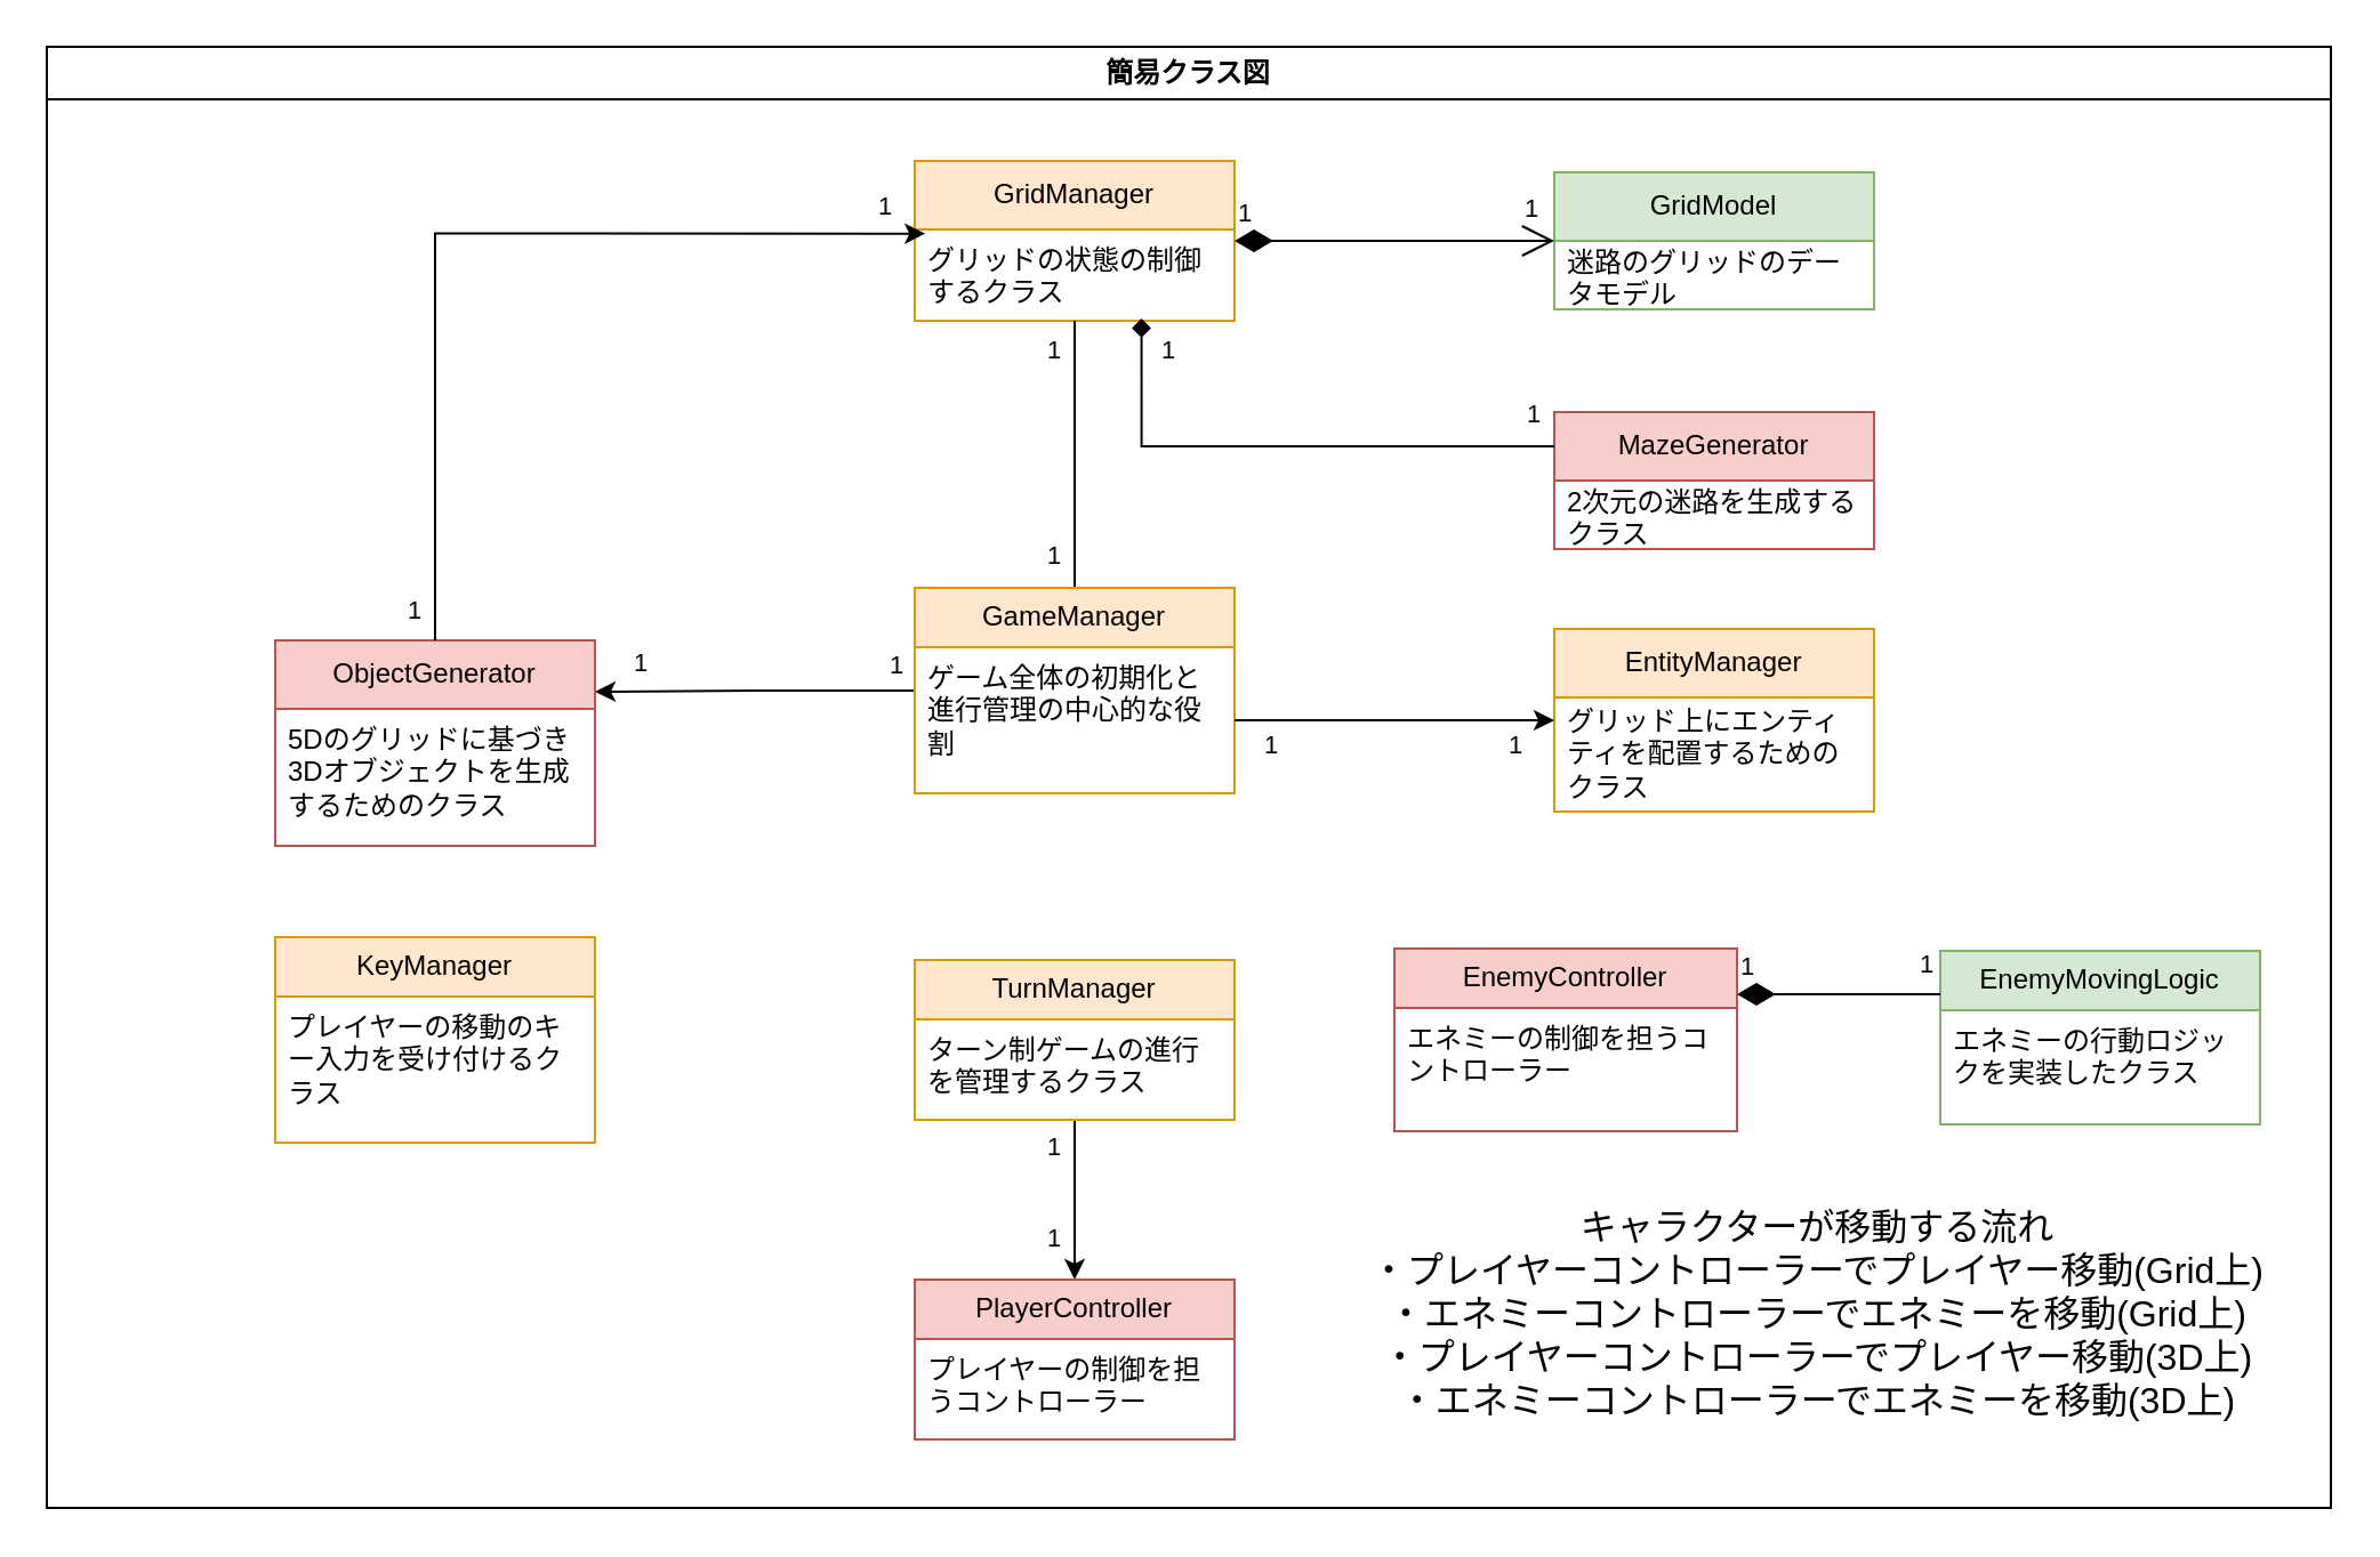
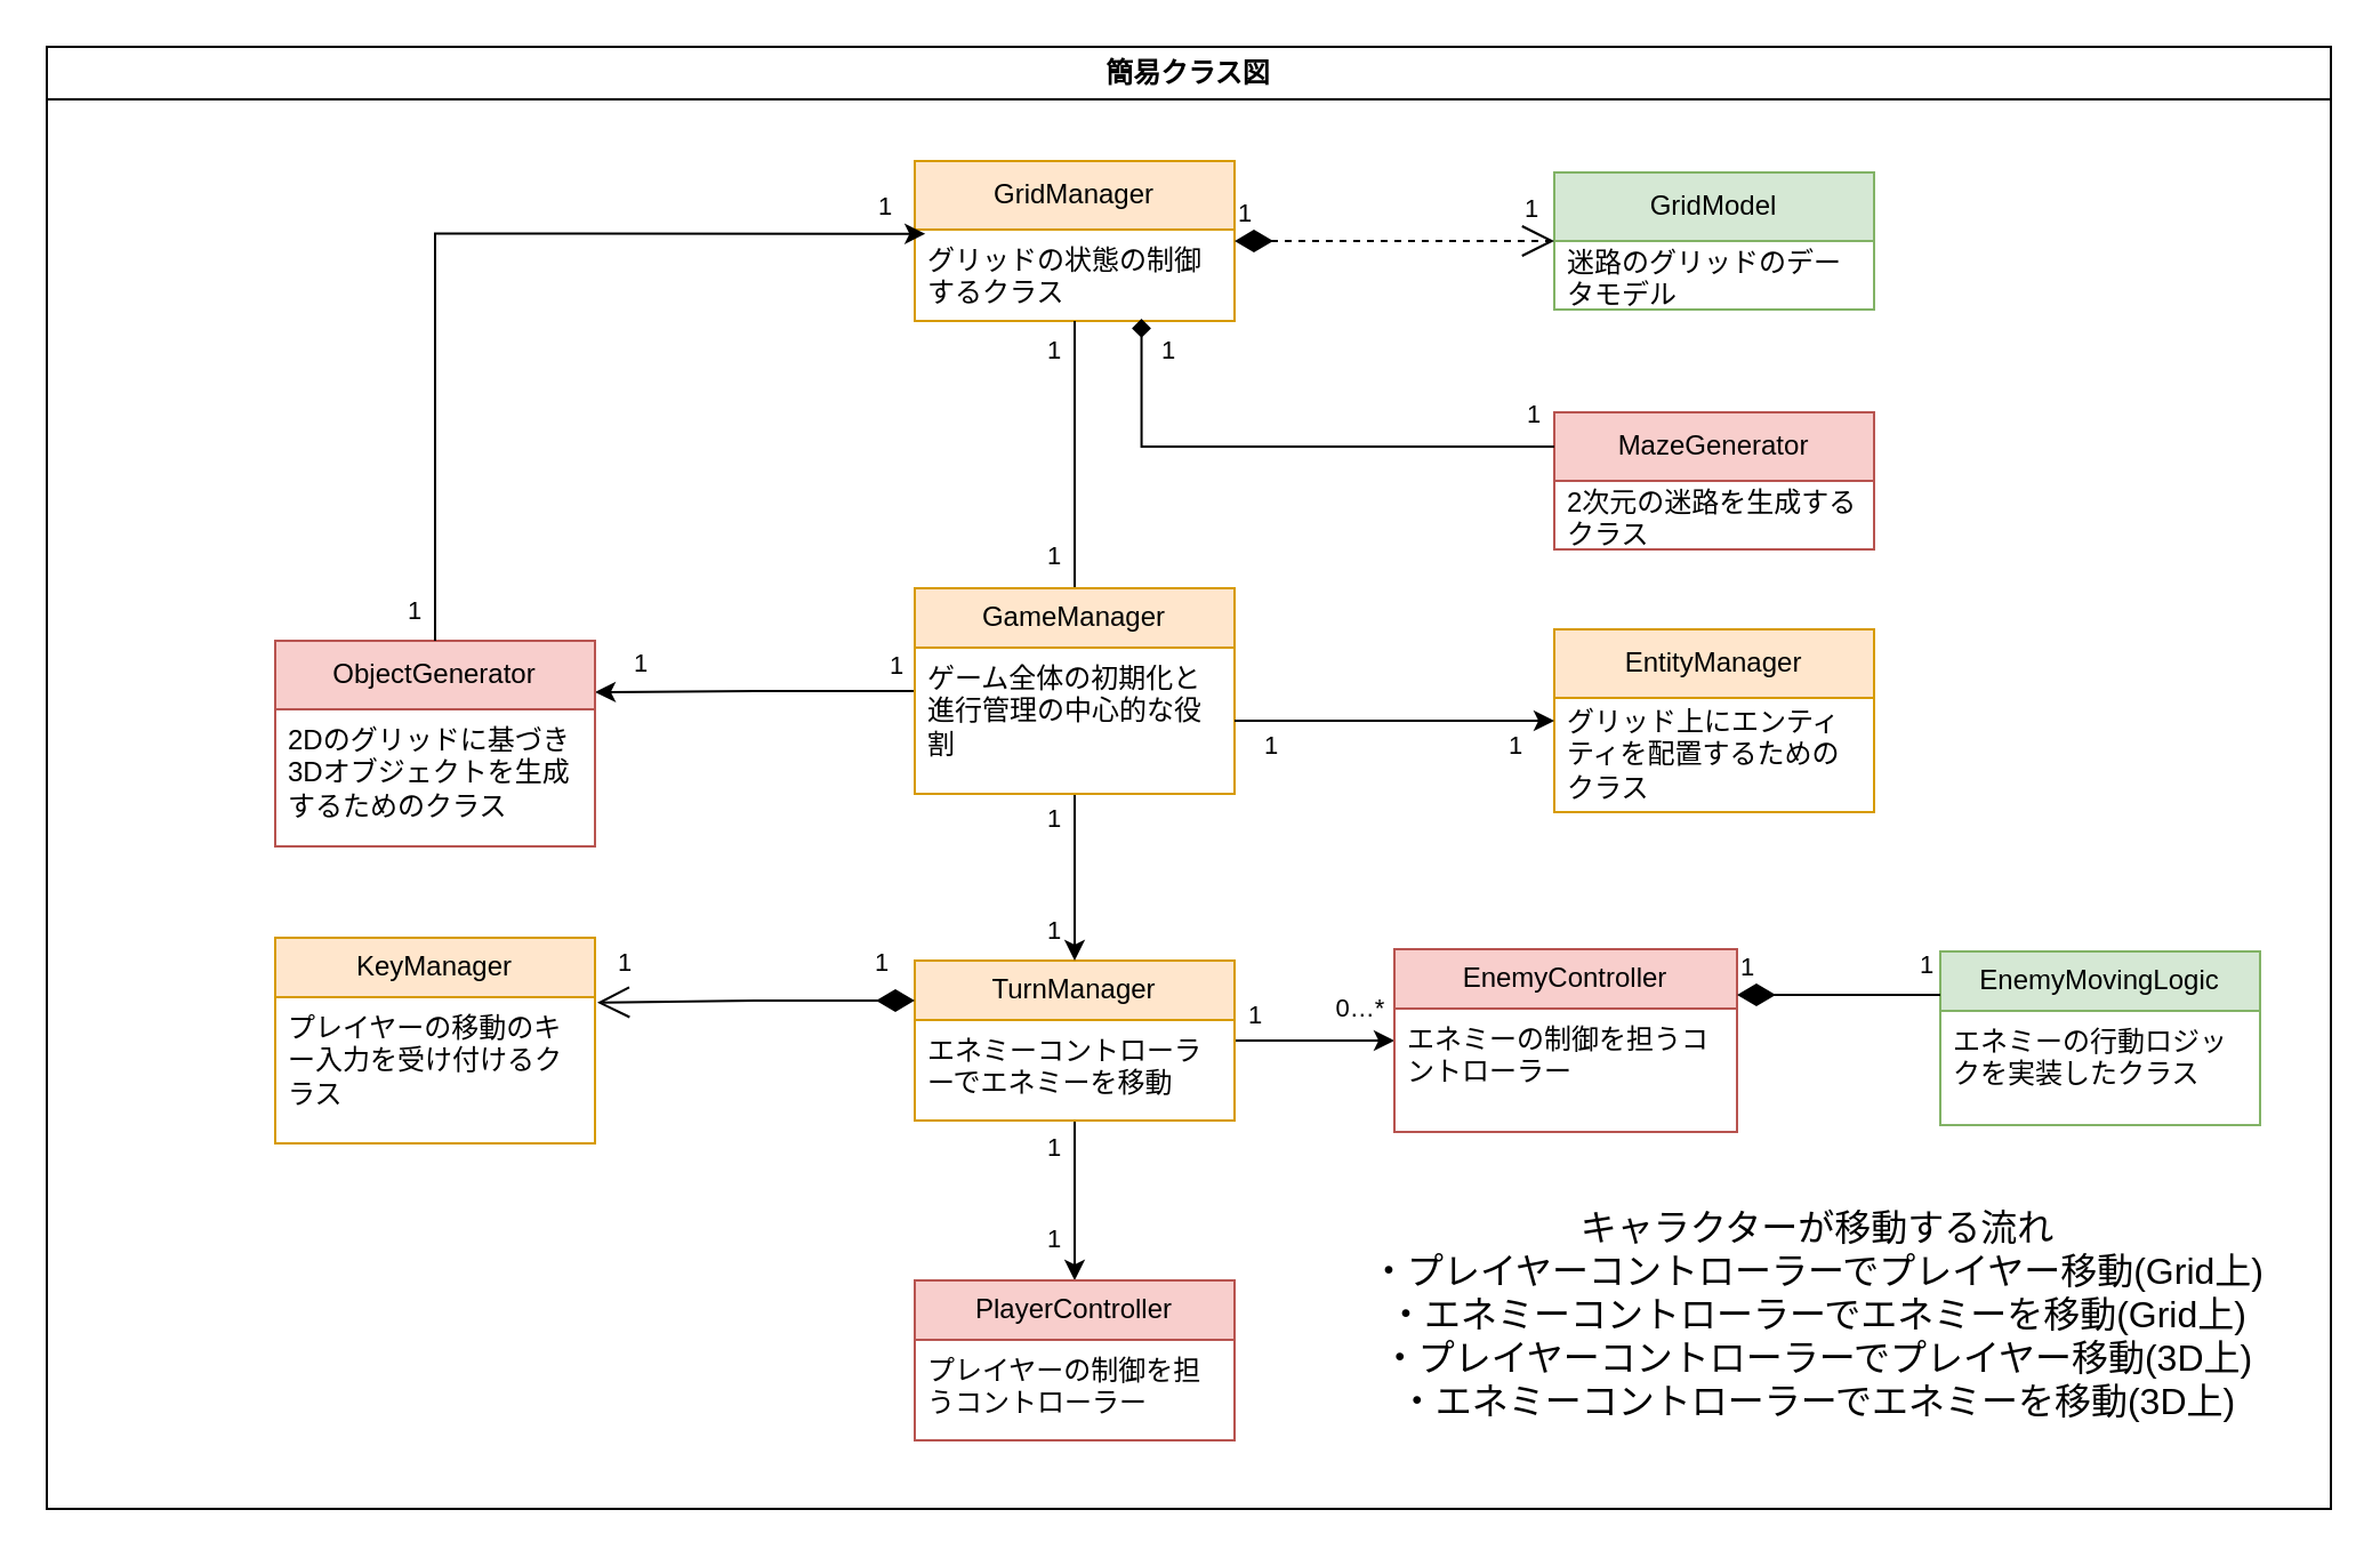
- <mxCell id="37" value="1" style="endArrow=open;html=1;endSize=12;startArrow=diamondThin;startSize=14;startFill=1;edgeStyle=orthogonalEdgeStyle;align=left;verticalAlign=bottom;rounded=0;exitX=1;exitY=0.5;exitDx=0;exitDy=0;" parent="1" source="4" target="2" edge="1"><mxGeometry x="-1" y="3" relative="1" as="geometry"><mxPoint x="580" y="128.38" as="sourcePoint" /><mxPoint x="740" y="128.38" as="targetPoint" /></mxGeometry></mxCell>
+ <mxCell id="37" value="1" style="endArrow=open;html=1;endSize=12;startArrow=diamondThin;startSize=14;startFill=1;edgeStyle=orthogonalEdgeStyle;align=left;verticalAlign=bottom;rounded=0;exitX=1;exitY=0.5;exitDx=0;exitDy=0;dashed=1;" parent="1" source="4" target="2" edge="1"><mxGeometry x="-1" y="3" relative="1" as="geometry"><mxPoint x="580" y="128.38" as="sourcePoint" /><mxPoint x="740" y="128.38" as="targetPoint" /></mxGeometry></mxCell>
- <mxCell id="28" value="5Dのグリッドに基づき3Dオブジェクトを生成するためのクラス" style="text;strokeColor=none;fillColor=none;align=left;verticalAlign=top;spacingLeft=4;spacingRight=4;overflow=hidden;rotatable=0;points=[[0,0.5],[1,0.5]];portConstraint=eastwest;whiteSpace=wrap;html=1;" parent="27" vertex="1"><mxGeometry y="30" width="140" height="60" as="geometry" /></mxCell>
+ <mxCell id="28" value="2Dのグリッドに基づき3Dオブジェクトを生成するためのクラス" style="text;strokeColor=none;fillColor=none;align=left;verticalAlign=top;spacingLeft=4;spacingRight=4;overflow=hidden;rotatable=0;points=[[0,0.5],[1,0.5]];portConstraint=eastwest;whiteSpace=wrap;html=1;" parent="27" vertex="1"><mxGeometry y="30" width="140" height="60" as="geometry" /></mxCell>
+ <mxCell id="22" style="edgeStyle=orthogonalEdgeStyle;rounded=0;orthogonalLoop=1;jettySize=auto;html=1;entryX=0.5;entryY=0;entryDx=0;entryDy=0;" parent="1" source="25" target="14" edge="1"><mxGeometry relative="1" as="geometry" /></mxCell>
+ <mxCell id="23" value="1" style="edgeLabel;html=1;align=center;verticalAlign=middle;resizable=0;points=[];" parent="22" vertex="1" connectable="0"><mxGeometry x="-0.722" relative="1" as="geometry"><mxPoint x="-10" as="offset" /></mxGeometry></mxCell>
+ <mxCell id="24" value="1" style="edgeLabel;html=1;align=center;verticalAlign=middle;resizable=0;points=[];" parent="22" vertex="1" connectable="0"><mxGeometry x="0.619" y="-3" relative="1" as="geometry"><mxPoint x="-7" as="offset" /></mxGeometry></mxCell>
+ <mxCell id="50" value="1" style="endArrow=open;html=1;endSize=12;startArrow=diamondThin;startSize=14;startFill=1;edgeStyle=orthogonalEdgeStyle;align=left;verticalAlign=bottom;rounded=0;exitX=0;exitY=0.25;exitDx=0;exitDy=0;entryX=1.007;entryY=0.038;entryDx=0;entryDy=0;entryPerimeter=0;" parent="1" source="14" target="55" edge="1"><mxGeometry x="-0.733" y="-8" relative="1" as="geometry"><mxPoint x="430" y="454.71" as="sourcePoint" /><mxPoint x="270" y="430" as="targetPoint" /><Array as="points"><mxPoint x="330" y="438" /></Array><mxPoint as="offset" /></mxGeometry></mxCell>
+ <mxCell id="51" value="1" style="edgeLabel;html=1;align=center;verticalAlign=middle;resizable=0;points=[];" parent="50" vertex="1" connectable="0"><mxGeometry x="0.828" y="-9" relative="1" as="geometry"><mxPoint y="-9" as="offset" /></mxGeometry></mxCell>
+ <mxCell id="11" style="edgeStyle=orthogonalEdgeStyle;rounded=0;orthogonalLoop=1;jettySize=auto;html=1;" parent="1" source="14" target="31" edge="1"><mxGeometry relative="1" as="geometry" /></mxCell>
+ <mxCell id="12" value="1" style="edgeLabel;html=1;align=center;verticalAlign=middle;resizable=0;points=[];" parent="11" vertex="1" connectable="0"><mxGeometry x="-0.593" relative="1" as="geometry"><mxPoint x="-6" y="-12" as="offset" /></mxGeometry></mxCell>
+ <mxCell id="13" value="0…*" style="edgeLabel;html=1;align=center;verticalAlign=middle;resizable=0;points=[];" parent="11" vertex="1" connectable="0"><mxGeometry x="0.573" relative="1" as="geometry"><mxPoint x="-1" y="-15" as="offset" /></mxGeometry></mxCell>
- <mxCell id="15" value="ターン制ゲームの進行を管理するクラス" style="text;strokeColor=none;fillColor=none;align=left;verticalAlign=top;spacingLeft=4;spacingRight=4;overflow=hidden;rotatable=0;points=[[0,0.5],[1,0.5]];portConstraint=eastwest;whiteSpace=wrap;html=1;" parent="14" vertex="1"><mxGeometry y="26" width="140" height="44" as="geometry" /></mxCell>
+ <mxCell id="15" value="エネミーコントローラーでエネミーを移動" style="text;strokeColor=none;fillColor=none;align=left;verticalAlign=top;spacingLeft=4;spacingRight=4;overflow=hidden;rotatable=0;points=[[0,0.5],[1,0.5]];portConstraint=eastwest;whiteSpace=wrap;html=1;" parent="14" vertex="1"><mxGeometry y="26" width="140" height="44" as="geometry" /></mxCell>
